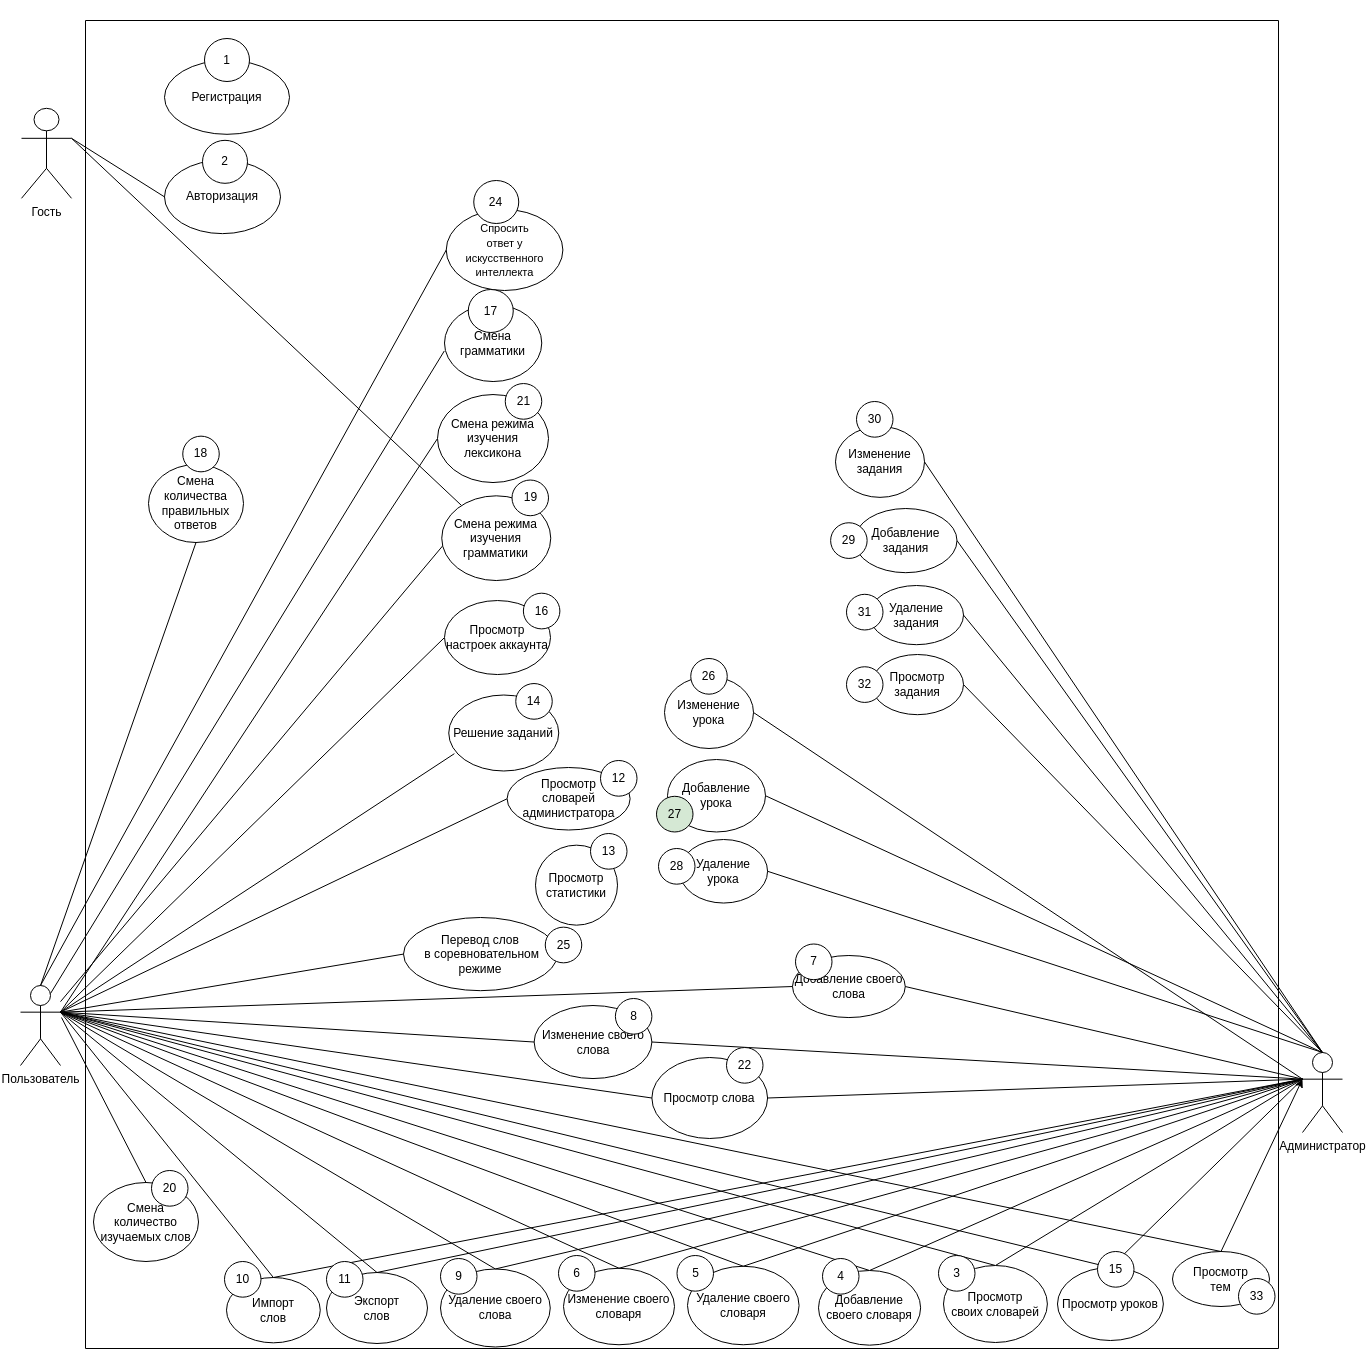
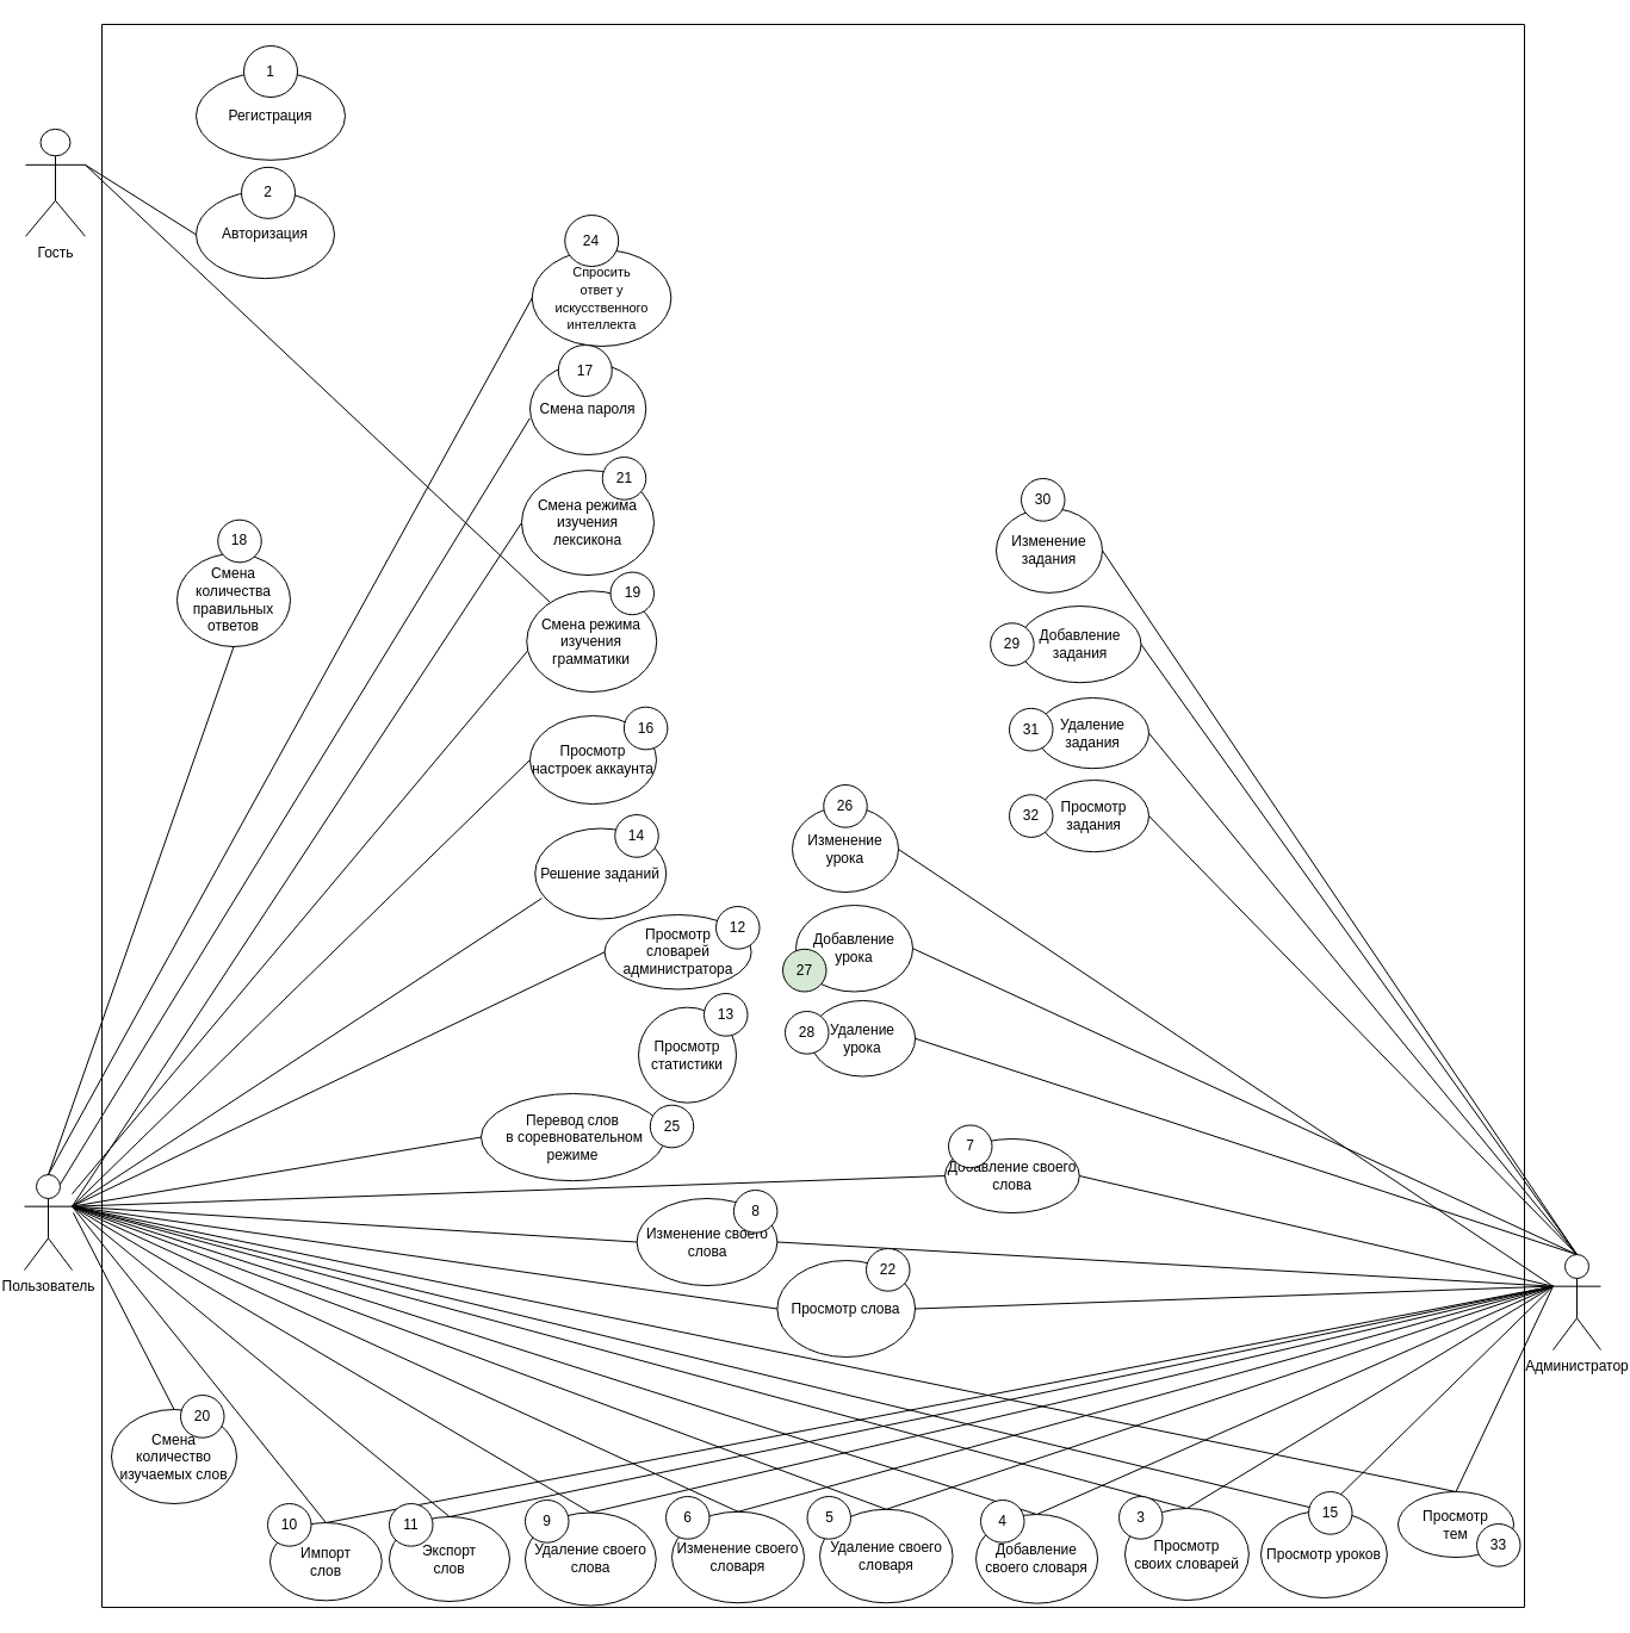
- <mxCell id="93" value="Смена грамматики" style="ellipse;whiteSpace=wrap;html=1;" parent="80" vertex="1"><mxGeometry x="359" y="284.04" width="97.25" height="77" as="geometry" /></mxCell>
+ <mxCell id="93" value="Смена пароля" style="ellipse;whiteSpace=wrap;html=1;" parent="80" vertex="1"><mxGeometry x="359" y="284.04" width="97.25" height="77" as="geometry" /></mxCell>
- <mxCell id="57" value="" style="endArrow=classic;html=1;rounded=0;entryX=0;entryY=0.333;entryDx=0;entryDy=0;exitX=0.5;exitY=0;exitDx=0;exitDy=0;entryPerimeter=0;" parent="1" source="105" target="9" edge="1"><mxGeometry width="50" height="50" relative="1" as="geometry"><mxPoint x="824" y="903" as="sourcePoint" /><mxPoint x="1235" y="657" as="targetPoint" /><Array as="points" /></mxGeometry></mxCell>
+ <mxCell id="57" value="" style="endArrow=none;html=1;rounded=0;entryX=0;entryY=0.333;entryDx=0;entryDy=0;exitX=0.5;exitY=0;exitDx=0;exitDy=0;entryPerimeter=0;" parent="1" source="105" target="9" edge="1"><mxGeometry width="50" height="50" relative="1" as="geometry"><mxPoint x="824" y="903" as="sourcePoint" /><mxPoint x="1235" y="657" as="targetPoint" /><Array as="points" /></mxGeometry></mxCell>
